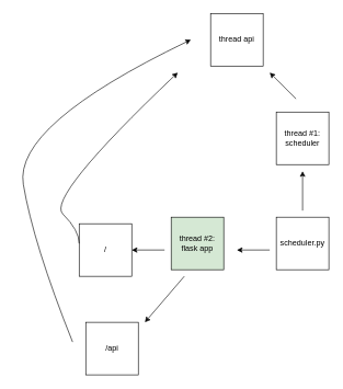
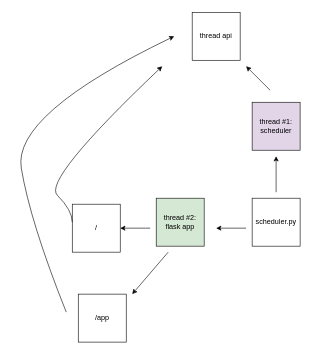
- <mxCell id="4" value="thread #1: scheduler" style="whiteSpace=wrap;html=1;aspect=fixed;" parent="1" vertex="1"><mxGeometry x="420" y="170" width="80" height="80" as="geometry" /></mxCell>
+ <mxCell id="4" value="thread #1: scheduler" style="whiteSpace=wrap;html=1;aspect=fixed;fillColor=#e1d5e7;" parent="1" vertex="1"><mxGeometry x="420" y="170" width="80" height="80" as="geometry" /></mxCell>
- <mxCell id="5" value="/api" style="whiteSpace=wrap;html=1;aspect=fixed;" parent="1" vertex="1"><mxGeometry x="130" y="490" width="80" height="80" as="geometry" /></mxCell>
+ <mxCell id="5" value="/app" style="whiteSpace=wrap;html=1;aspect=fixed;" parent="1" vertex="1"><mxGeometry x="130" y="490" width="80" height="80" as="geometry" /></mxCell>
